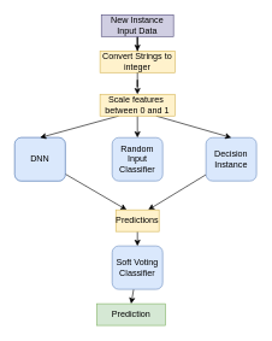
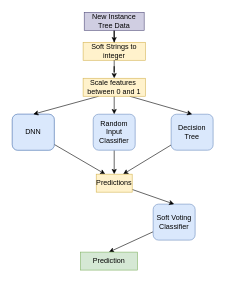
- <mxCell id="21" value="New Instance&lt;br&gt;Input Data" style="text;html=1;fillColor=#d0cee2;align=center;verticalAlign=middle;whiteSpace=wrap;rounded=0;strokeColor=#56517e;" parent="1" vertex="1"><mxGeometry x="140" y="20" width="100" height="30" as="geometry" /></mxCell>
+ <mxCell id="21" value="New Instance&lt;br&gt;Tree Data" style="text;html=1;fillColor=#d0cee2;align=center;verticalAlign=middle;whiteSpace=wrap;rounded=0;strokeColor=#56517e;" parent="1" vertex="1"><mxGeometry x="140" y="20" width="100" height="30" as="geometry" /></mxCell>
- <mxCell id="17" value="Convert Strings to integer" style="rounded=0;whiteSpace=wrap;html=1;fillColor=#fff2cc;strokeColor=#d6b656;" parent="1" vertex="1"><mxGeometry x="138.125" y="70" width="103.75" height="30" as="geometry" /></mxCell>
+ <mxCell id="17" value="Soft Strings to integer" style="rounded=0;whiteSpace=wrap;html=1;fillColor=#fff2cc;strokeColor=#d6b656;" parent="1" vertex="1"><mxGeometry x="138.125" y="70" width="103.75" height="30" as="geometry" /></mxCell>
- <mxCell id="5" value="Decision &lt;br&gt;Instance" style="rounded=1;whiteSpace=wrap;html=1;fillColor=#dae8fc;strokeColor=#6c8ebf;" parent="1" vertex="1"><mxGeometry x="285" y="190" width="70" height="60" as="geometry" /></mxCell>
+ <mxCell id="5" value="Decision &lt;br&gt;Tree" style="rounded=1;whiteSpace=wrap;html=1;fillColor=#dae8fc;strokeColor=#6c8ebf;" parent="1" vertex="1"><mxGeometry x="285" y="190" width="70" height="60" as="geometry" /></mxCell>
+ <mxCell id="2" style="edgeStyle=none;rounded=0;orthogonalLoop=1;jettySize=auto;html=1;entryX=0.5;entryY=0;entryDx=0;entryDy=0;" parent="1" source="3" target="16" edge="1"><mxGeometry relative="1" as="geometry" /></mxCell>
- <mxCell id="8" value="Soft Voting Classifier" style="rounded=1;whiteSpace=wrap;html=1;fillColor=#dae8fc;strokeColor=#6c8ebf;" parent="1" vertex="1"><mxGeometry x="155" y="340" width="70" height="60" as="geometry" /></mxCell>
+ <mxCell id="8" value="Soft Voting Classifier" style="rounded=1;whiteSpace=wrap;html=1;fillColor=#dae8fc;strokeColor=#6c8ebf;" parent="1" vertex="1"><mxGeometry x="255" y="340" width="70" height="60" as="geometry" /></mxCell>
